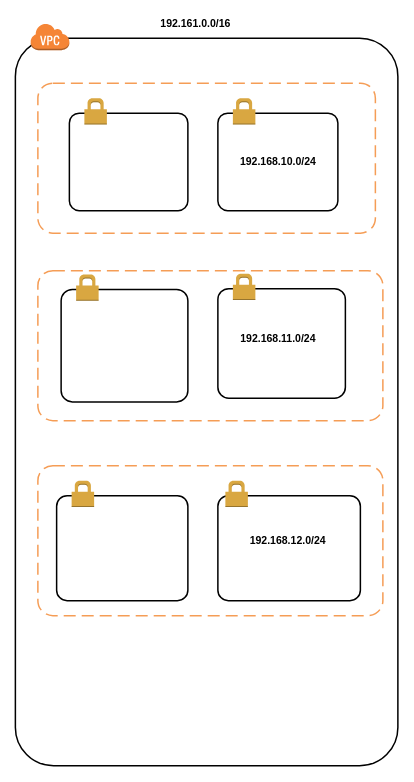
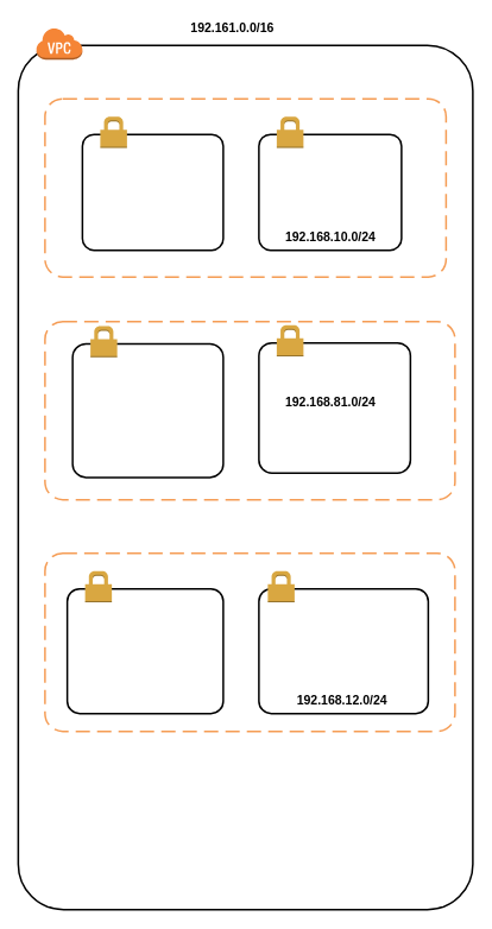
- <mxCell id="20" value="192.168.10.0/24&lt;br&gt;" style="text;html=1;resizable=0;autosize=1;align=center;verticalAlign=middle;points=[];fillColor=none;strokeColor=none;rounded=0;fontSize=14;fontStyle=1" parent="1" vertex="1"><mxGeometry x="310" y="205.1" width="120" height="20" as="geometry" /></mxCell>
+ <mxCell id="20" value="192.168.10.0/24&lt;br&gt;" style="text;html=1;resizable=0;autosize=1;align=center;verticalAlign=middle;points=[];fillColor=none;strokeColor=none;rounded=0;fontSize=14;fontStyle=1" parent="1" vertex="1"><mxGeometry x="310" y="255.1" width="120" height="20" as="geometry" /></mxCell>
- <mxCell id="21" value="192.168.11.0/24&lt;br&gt;" style="text;html=1;resizable=0;autosize=1;align=center;verticalAlign=middle;points=[];fillColor=none;strokeColor=none;rounded=0;fontSize=14;fontStyle=1" parent="1" vertex="1"><mxGeometry x="310" y="440.1" width="120" height="20" as="geometry" /></mxCell>
+ <mxCell id="21" value="192.168.81.0/24&lt;br&gt;" style="text;html=1;resizable=0;autosize=1;align=center;verticalAlign=middle;points=[];fillColor=none;strokeColor=none;rounded=0;fontSize=14;fontStyle=1" parent="1" vertex="1"><mxGeometry x="310" y="440.1" width="120" height="20" as="geometry" /></mxCell>
- <mxCell id="22" value="192.168.12.0/24&lt;br&gt;" style="text;html=1;resizable=0;autosize=1;align=center;verticalAlign=middle;points=[];fillColor=none;strokeColor=none;rounded=0;fontSize=14;fontStyle=1" parent="1" vertex="1"><mxGeometry x="323" y="710.1" width="120" height="20" as="geometry" /></mxCell>
+ <mxCell id="22" value="192.168.12.0/24&lt;br&gt;" style="text;html=1;resizable=0;autosize=1;align=center;verticalAlign=middle;points=[];fillColor=none;strokeColor=none;rounded=0;fontSize=14;fontStyle=1" parent="1" vertex="1"><mxGeometry x="323" y="775.1" width="120" height="20" as="geometry" /></mxCell>
